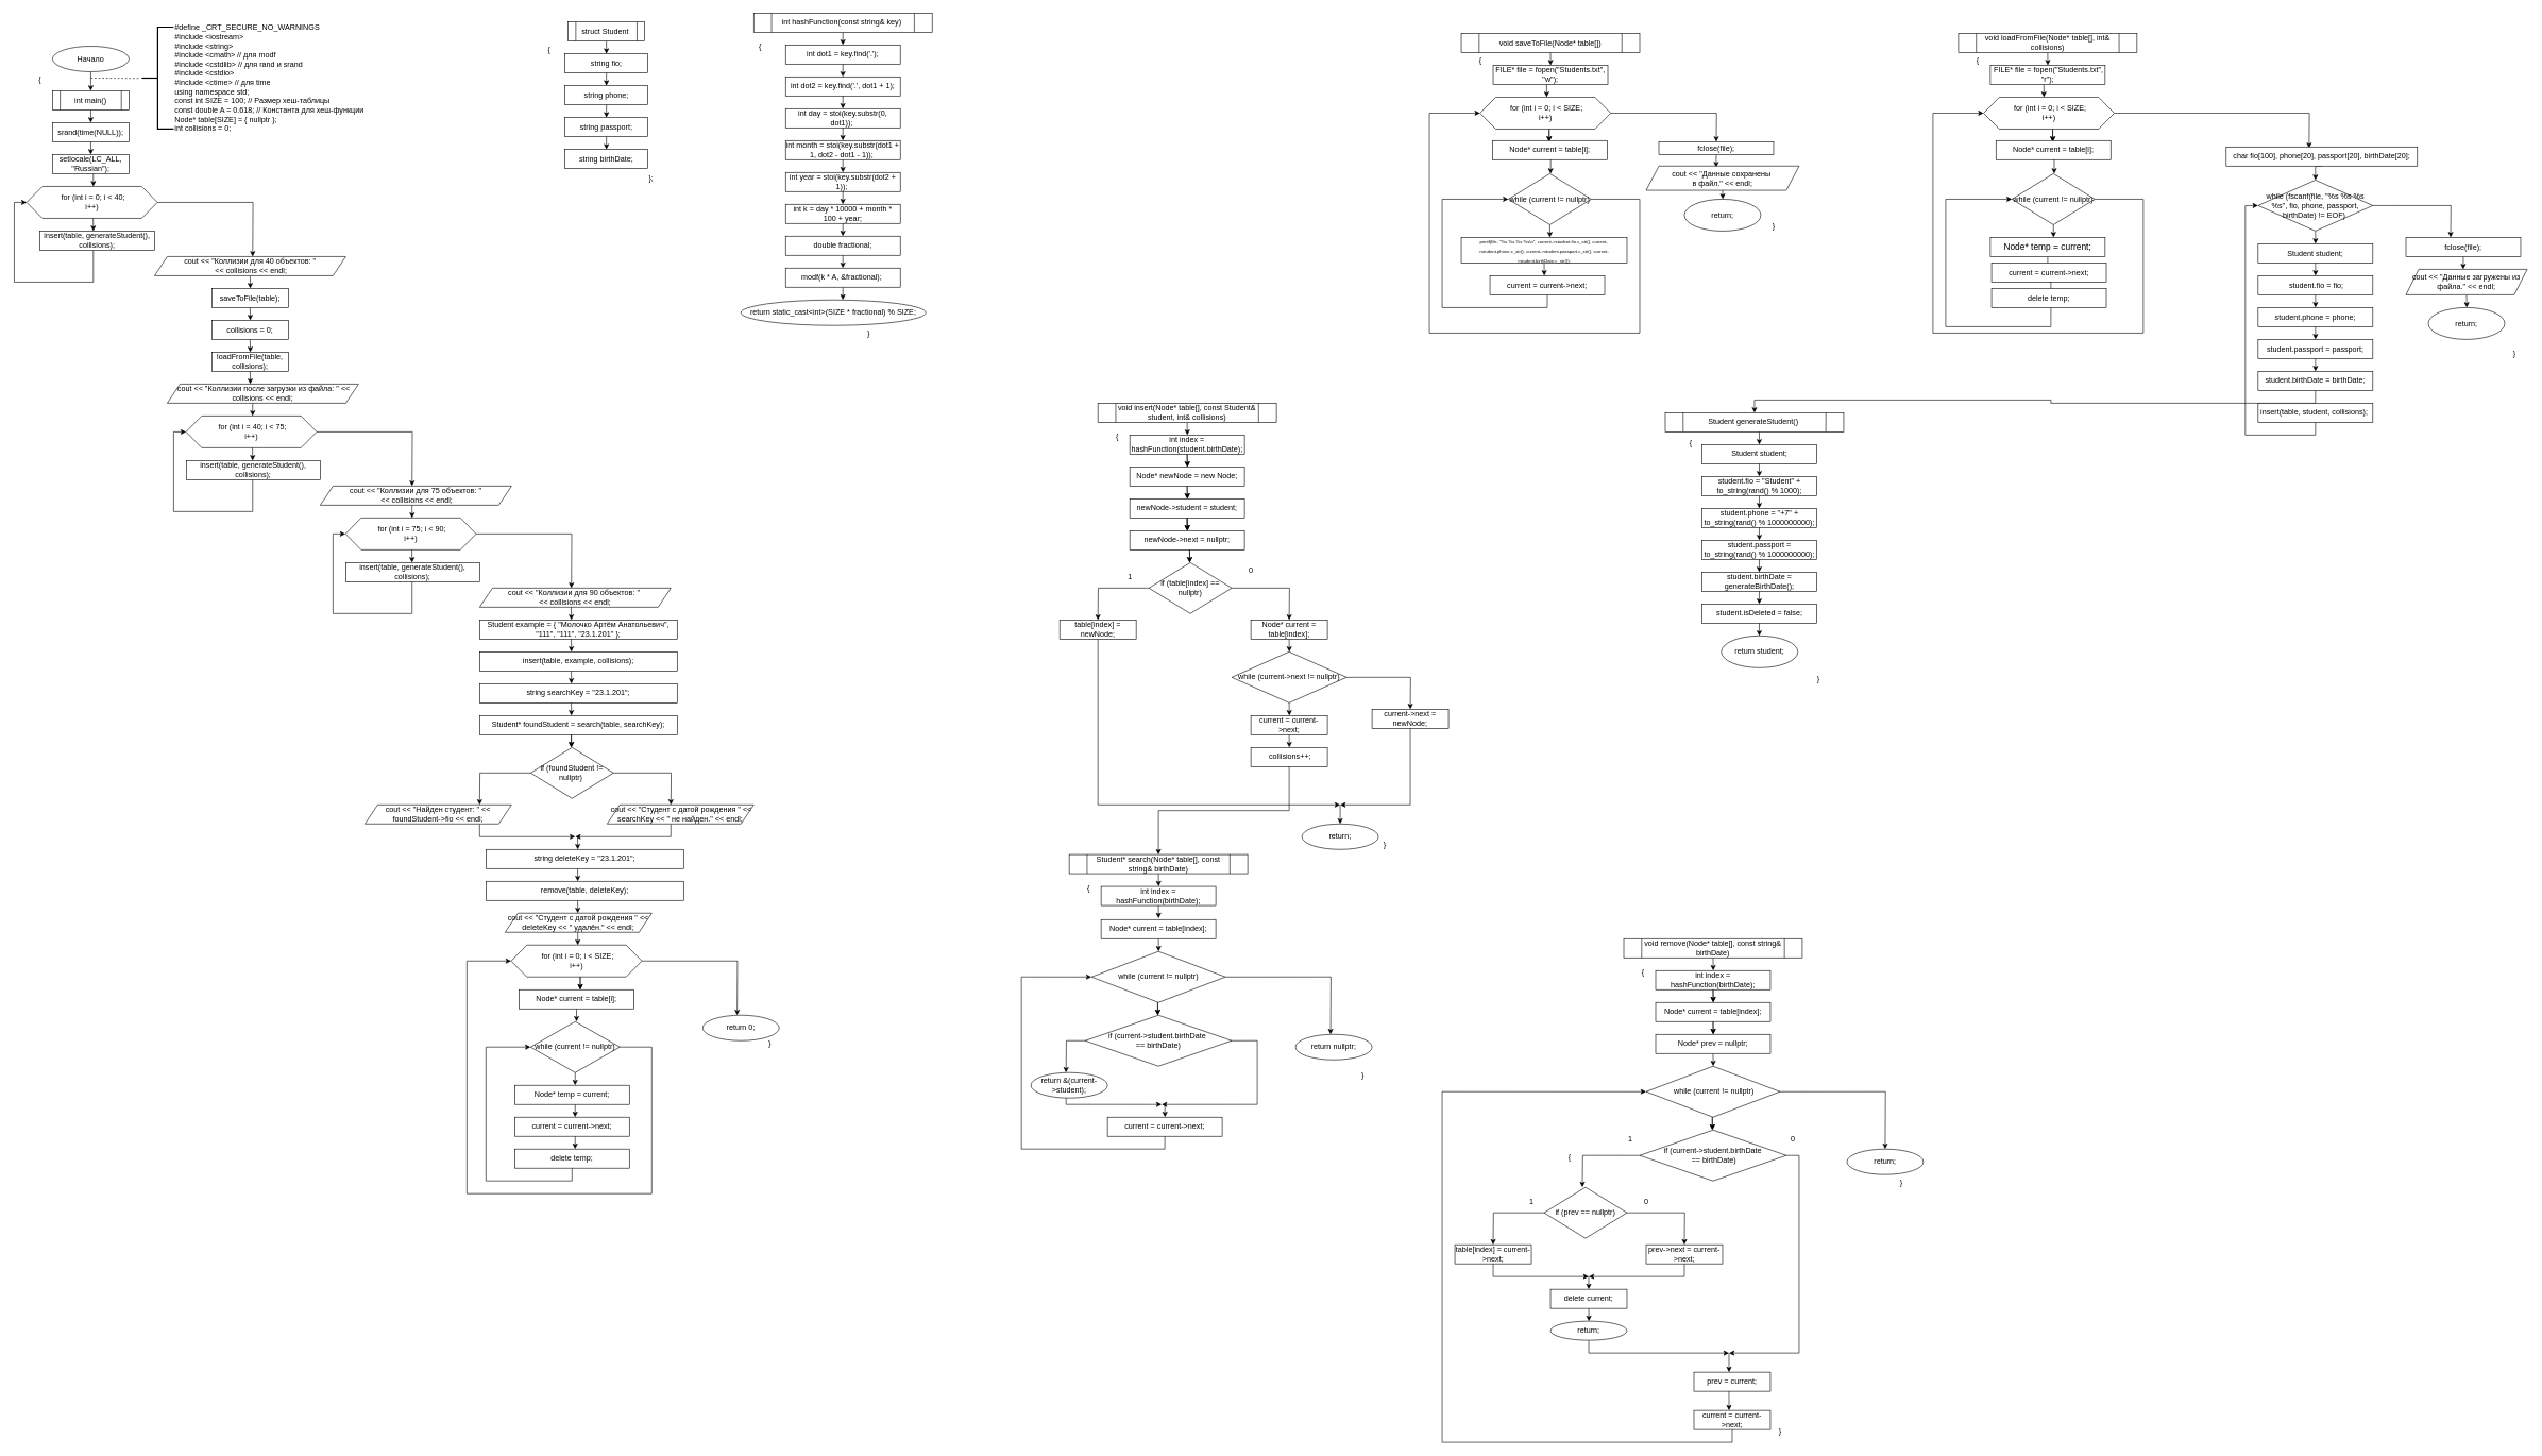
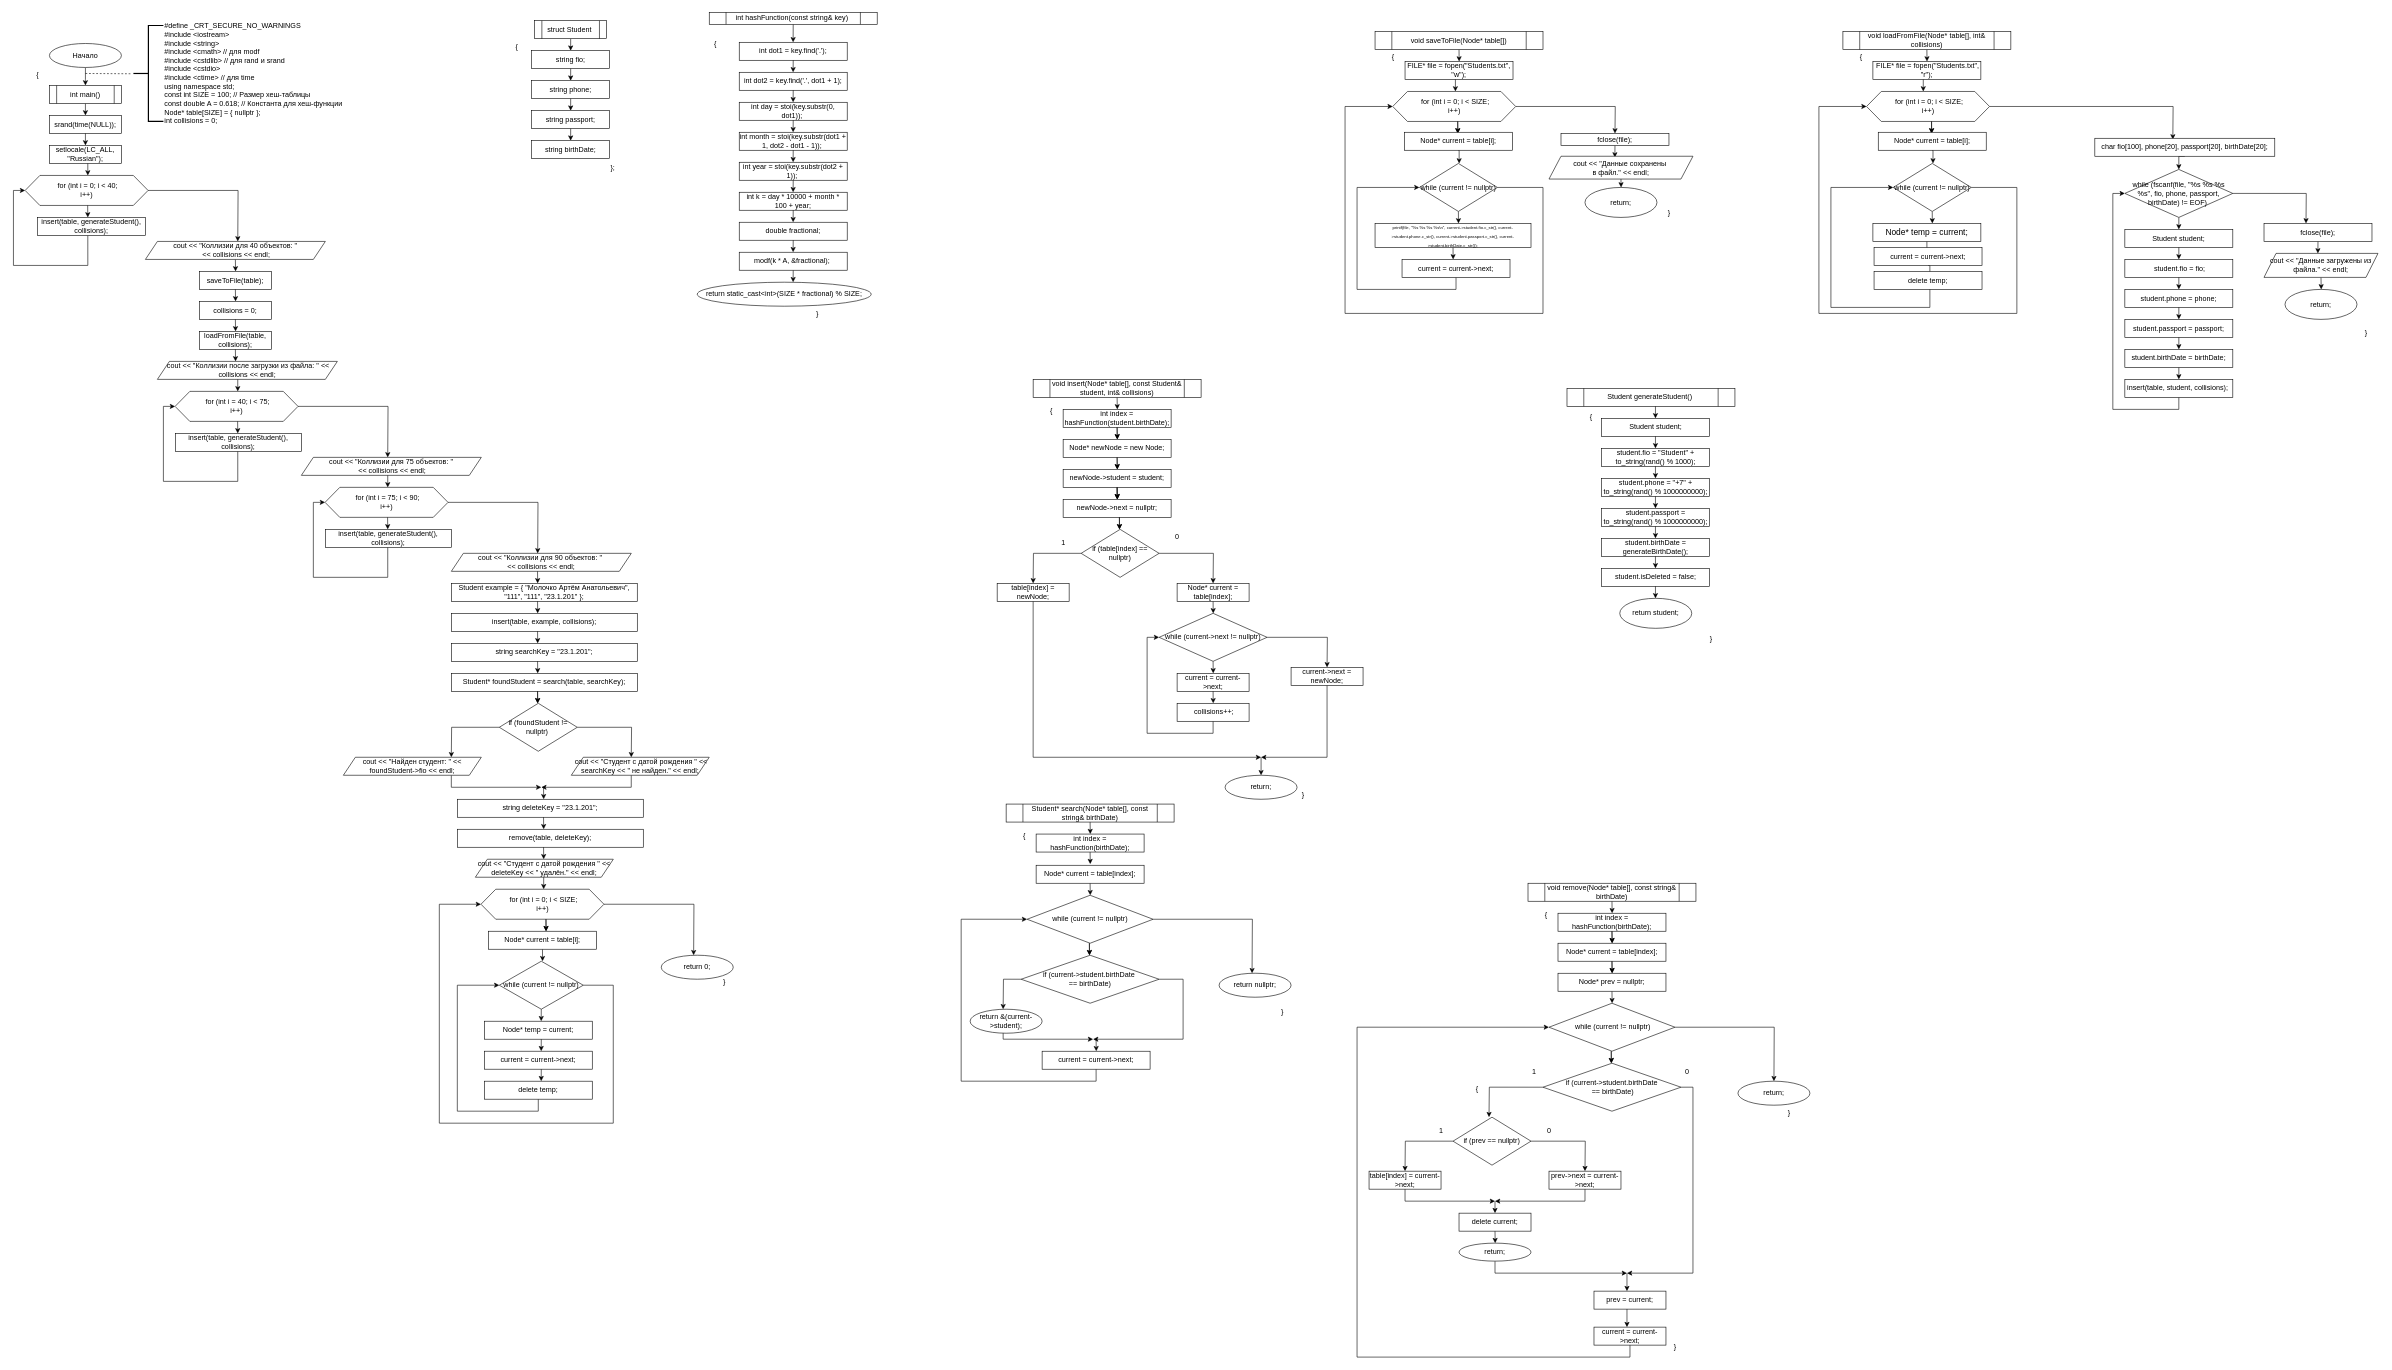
- <mxCell id="98" value="int hashFunction(const string&amp;amp; key)&amp;nbsp;" style="shape=process;whiteSpace=wrap;html=1;backgroundOutline=1;" vertex="1" parent="1"><mxGeometry x="1181" y="20" width="280" height="30" as="geometry" /></mxCell>
+ <mxCell id="98" value="int hashFunction(const string&amp;amp; key)&amp;nbsp;" style="shape=process;whiteSpace=wrap;html=1;backgroundOutline=1;" vertex="1" parent="1"><mxGeometry x="1181" y="20" width="280" height="20" as="geometry" /></mxCell>
- <mxCell id="277" style="edgeStyle=orthogonalEdgeStyle;rounded=0;orthogonalLoop=1;jettySize=auto;html=1;exitX=0.5;exitY=1;exitDx=0;exitDy=0;" edge="1" parent="1" source="278" target="287"><mxGeometry relative="1" as="geometry" /></mxCell>
+ <mxCell id="277" style="edgeStyle=orthogonalEdgeStyle;rounded=0;orthogonalLoop=1;jettySize=auto;html=1;exitX=0.5;exitY=1;exitDx=0;exitDy=0;entryX=0.5;entryY=0;entryDx=0;entryDy=0;" edge="1" parent="1" source="278" target="280"><mxGeometry relative="1" as="geometry" /></mxCell>
- <mxCell id="146" style="edgeStyle=orthogonalEdgeStyle;rounded=0;orthogonalLoop=1;jettySize=auto;html=1;exitX=0.5;exitY=1;exitDx=0;exitDy=0;" edge="1" parent="1" source="147" target="156"><mxGeometry relative="1" as="geometry" /></mxCell>
+ <mxCell id="146" style="edgeStyle=orthogonalEdgeStyle;rounded=0;orthogonalLoop=1;jettySize=auto;html=1;exitX=0.5;exitY=1;exitDx=0;exitDy=0;entryX=0;entryY=0.5;entryDx=0;entryDy=0;" edge="1" parent="1" source="147" target="143"><mxGeometry relative="1" as="geometry" /></mxCell>
